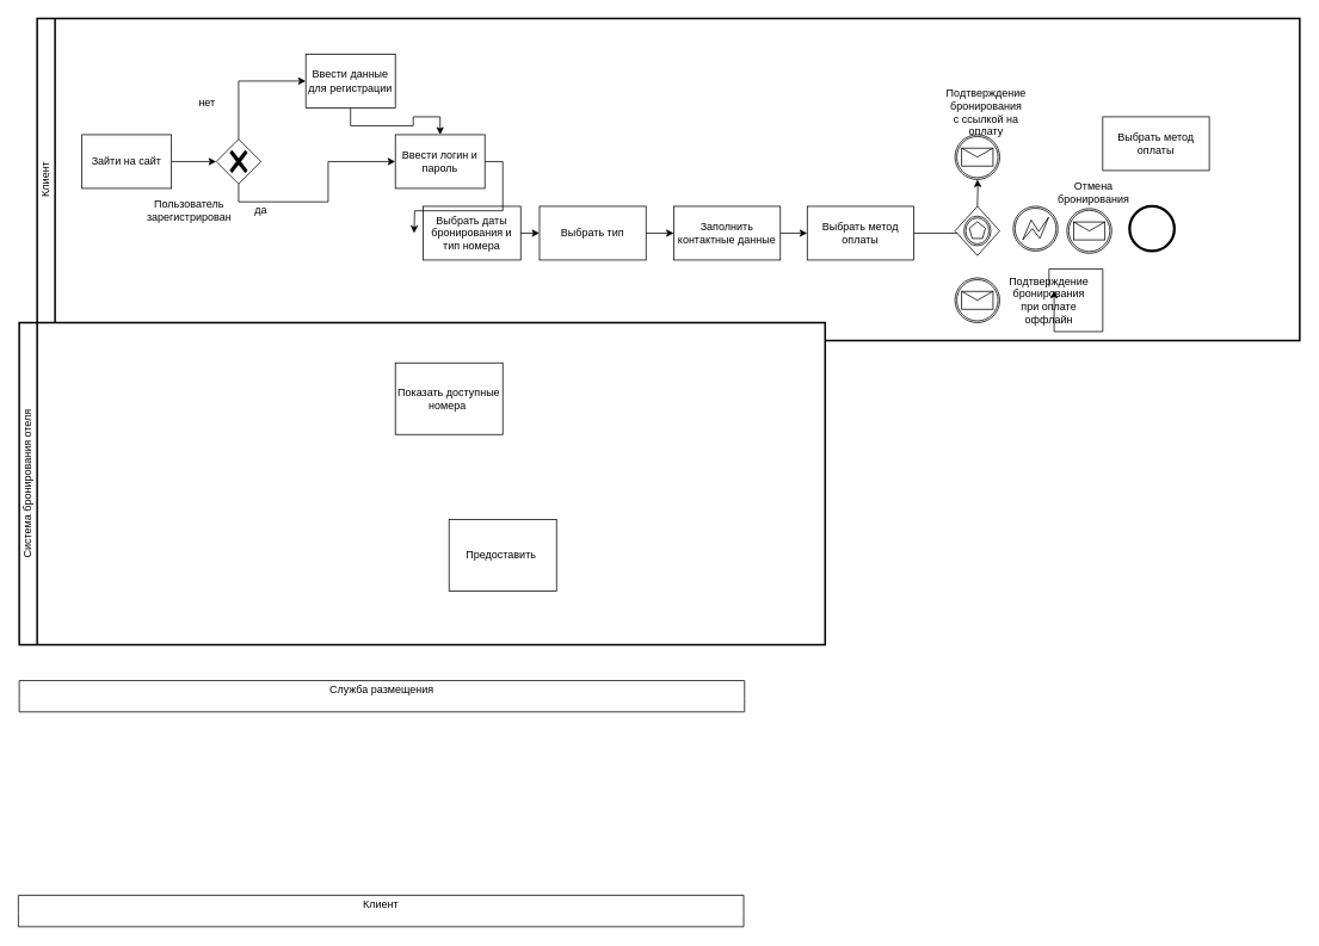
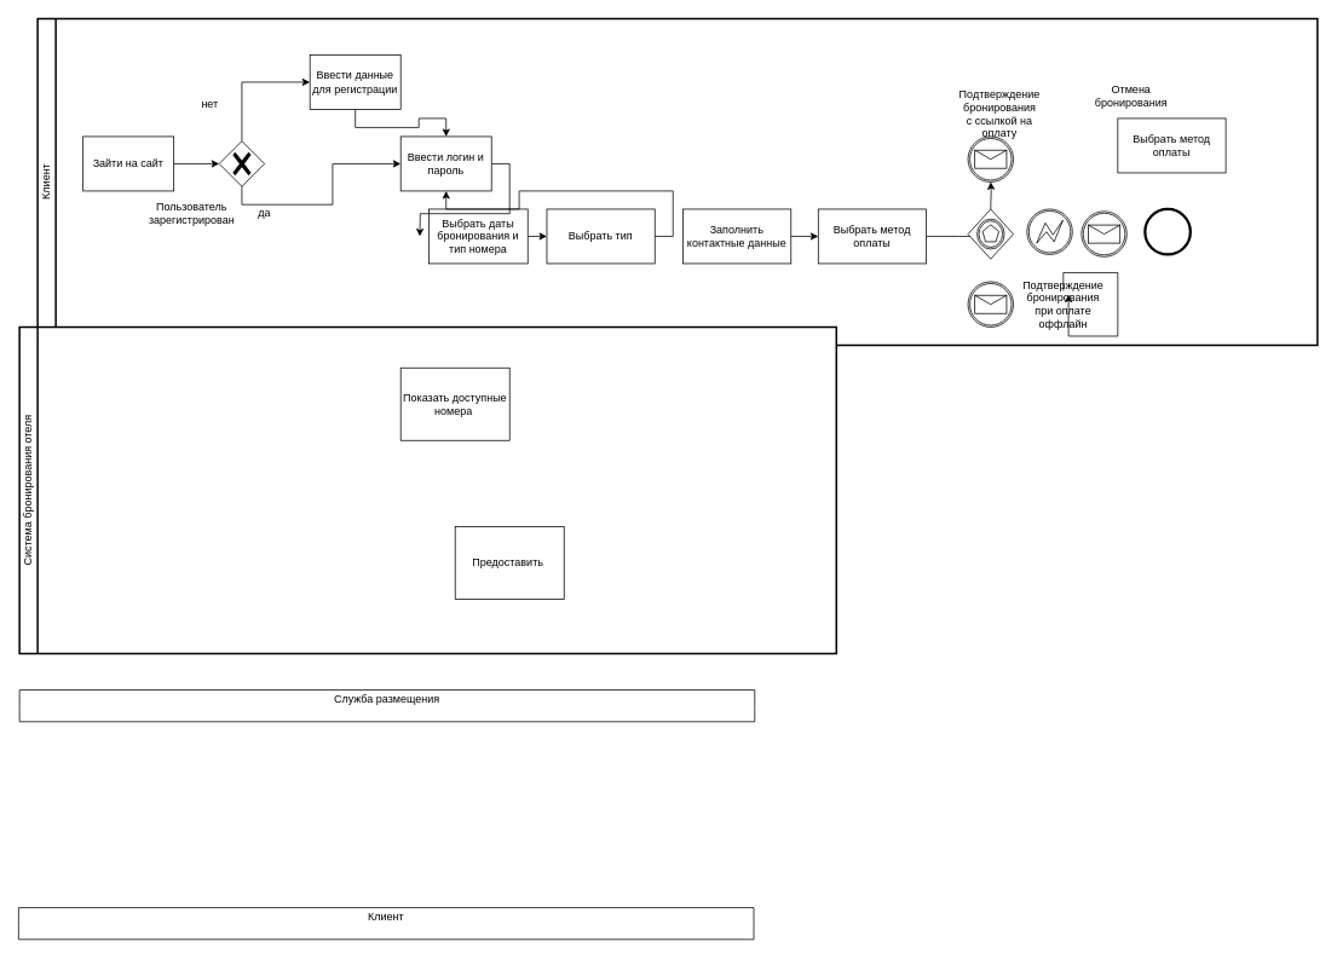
- <mxCell id="29" value="Отмена бронирования" style="text;strokeColor=none;align=center;fillColor=none;html=1;verticalAlign=middle;whiteSpace=wrap;rounded=0;" vertex="1" parent="2"><mxGeometry x="1140" y="180" width="80" height="30" as="geometry" /></mxCell>
+ <mxCell id="29" value="Отмена бронирования" style="text;strokeColor=none;align=center;fillColor=none;html=1;verticalAlign=middle;whiteSpace=wrap;rounded=0;" vertex="1" parent="2"><mxGeometry x="1165" y="70" width="80" height="30" as="geometry" /></mxCell>
- <mxCell id="19" style="edgeStyle=orthogonalEdgeStyle;rounded=0;orthogonalLoop=1;jettySize=auto;html=1;exitX=1;exitY=0.5;exitDx=0;exitDy=0;exitPerimeter=0;entryX=0;entryY=0.5;entryDx=0;entryDy=0;entryPerimeter=0;" edge="1" parent="2" source="16" target="17"><mxGeometry relative="1" as="geometry" /></mxCell>
+ <mxCell id="19" style="edgeStyle=orthogonalEdgeStyle;rounded=0;orthogonalLoop=1;jettySize=auto;html=1;exitX=1;exitY=0.5;exitDx=0;exitDy=0;exitPerimeter=0;" edge="1" parent="2" source="16" target="8"><mxGeometry relative="1" as="geometry" /></mxCell>
